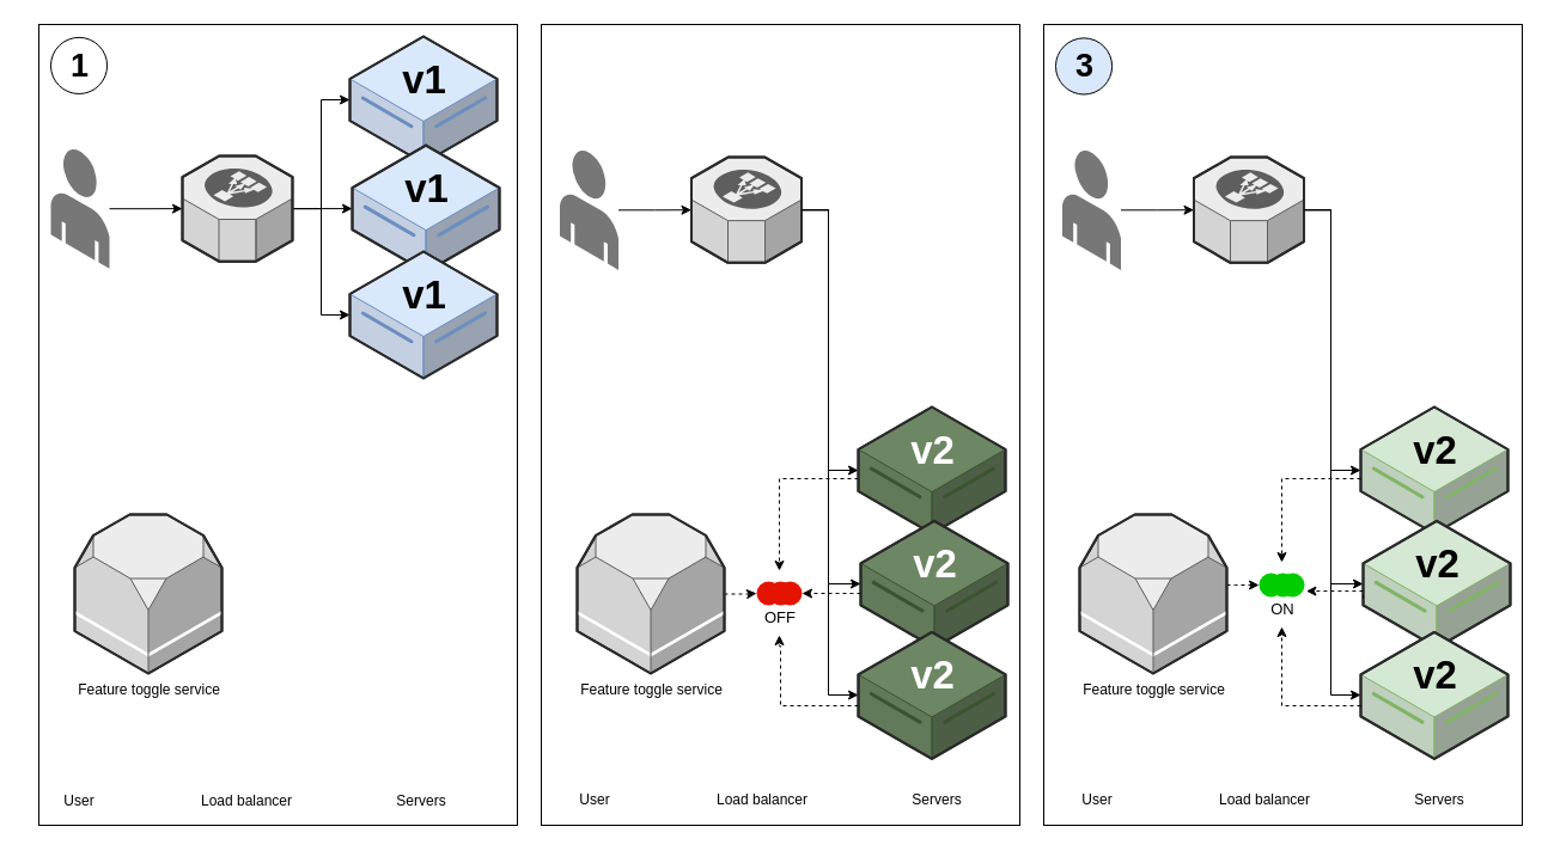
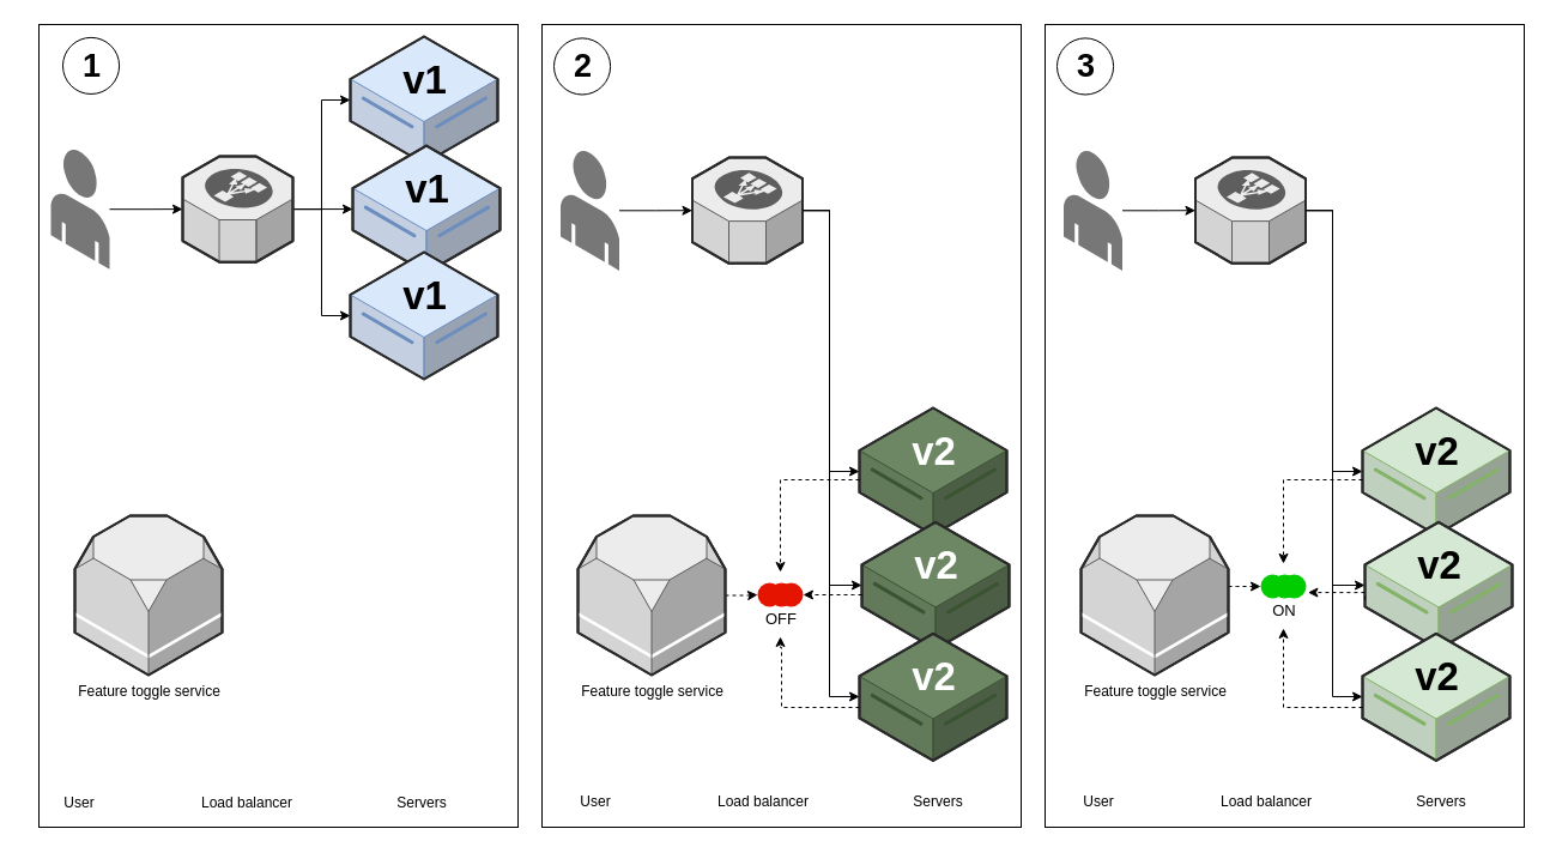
- <mxCell id="4" value="1" style="ellipse;whiteSpace=wrap;html=1;aspect=fixed;fontSize=27;fontStyle=1;spacing=2;spacingLeft=2;spacingTop=1;" parent="2" vertex="1"><mxGeometry x="10" y="10.881" width="47.103" height="47.103" as="geometry" /></mxCell>
+ <mxCell id="4" value="1" style="ellipse;whiteSpace=wrap;html=1;aspect=fixed;fontSize=27;fontStyle=1;spacing=2;spacingLeft=2;spacingTop=1;" parent="2" vertex="1"><mxGeometry x="20" y="10.881" width="47.103" height="47.103" as="geometry" /></mxCell>
+ <mxCell id="20" value="2" style="ellipse;whiteSpace=wrap;html=1;aspect=fixed;fontSize=27;fontStyle=1;spacing=2;spacingLeft=2;spacingTop=1;" parent="18" vertex="1"><mxGeometry x="10" y="11.391" width="47.103" height="47.103" as="geometry" /></mxCell>
- <mxCell id="35" value="3" style="ellipse;whiteSpace=wrap;html=1;aspect=fixed;fontSize=27;fontStyle=1;spacing=2;spacingLeft=2;spacingTop=1;fillColor=#dae8fc;" parent="33" vertex="1"><mxGeometry x="10" y="11.391" width="47.103" height="47.103" as="geometry" /></mxCell>
+ <mxCell id="35" value="3" style="ellipse;whiteSpace=wrap;html=1;aspect=fixed;fontSize=27;fontStyle=1;spacing=2;spacingLeft=2;spacingTop=1;" parent="33" vertex="1"><mxGeometry x="10" y="11.391" width="47.103" height="47.103" as="geometry" /></mxCell>
